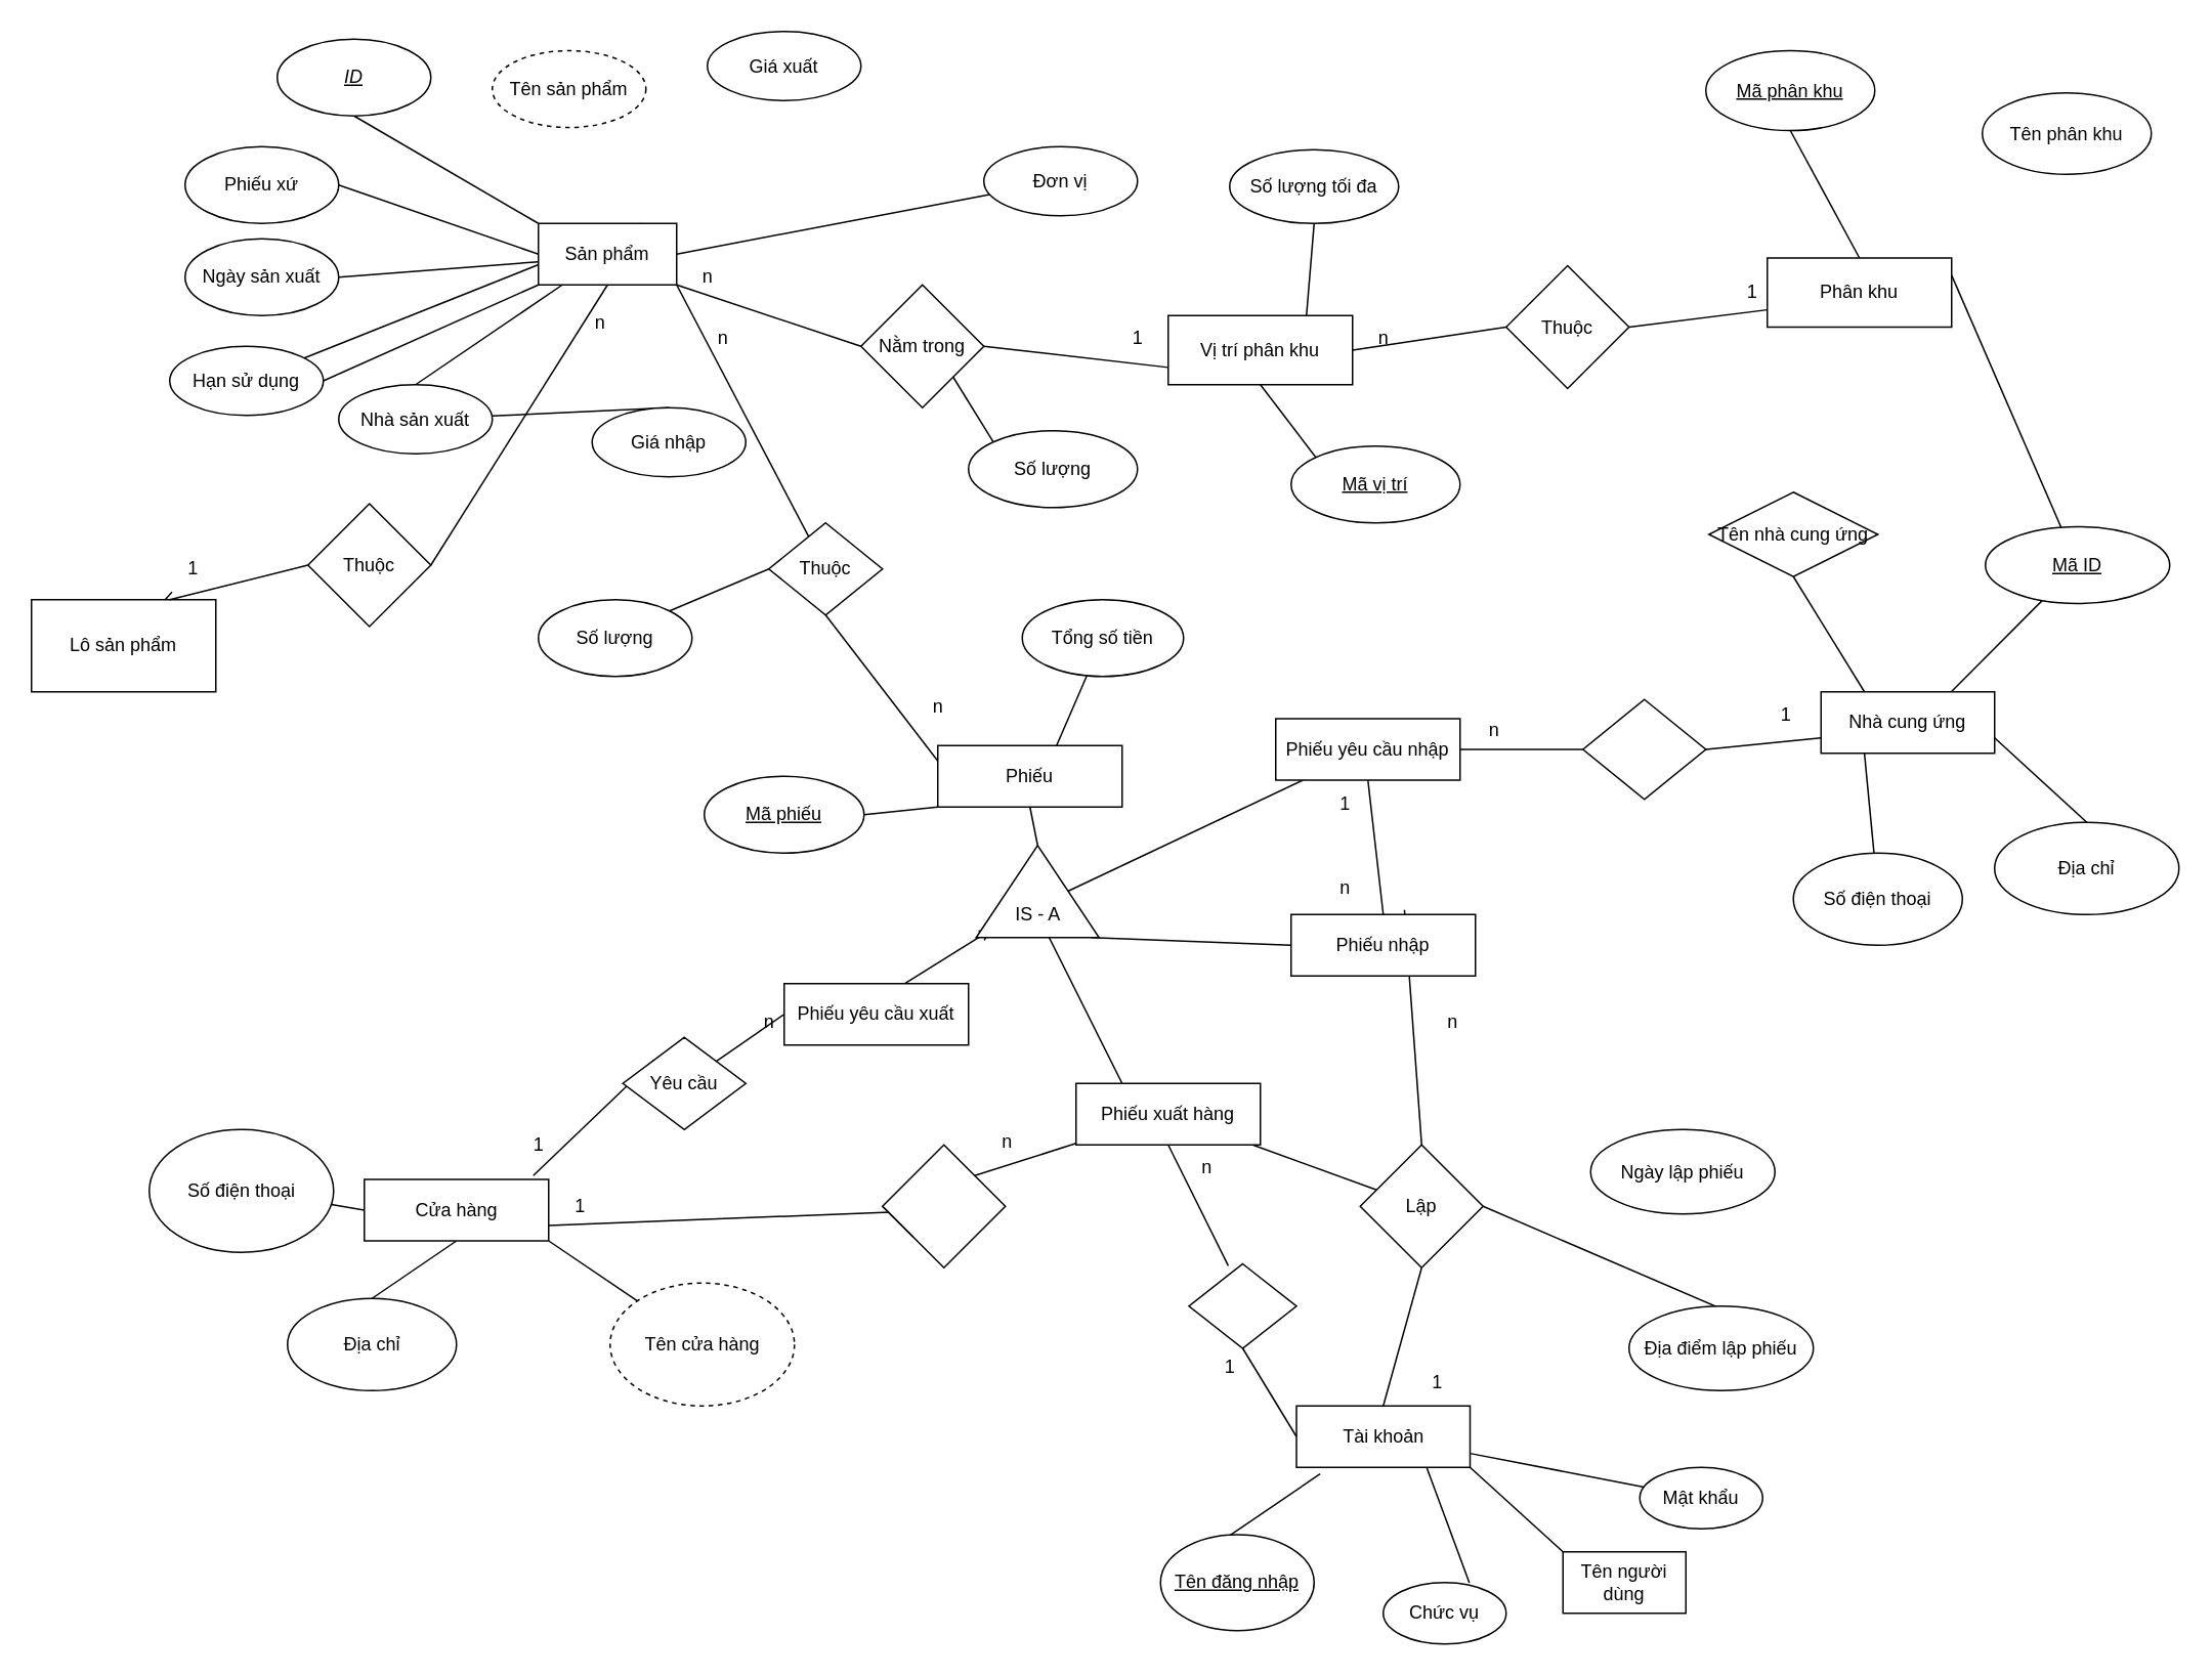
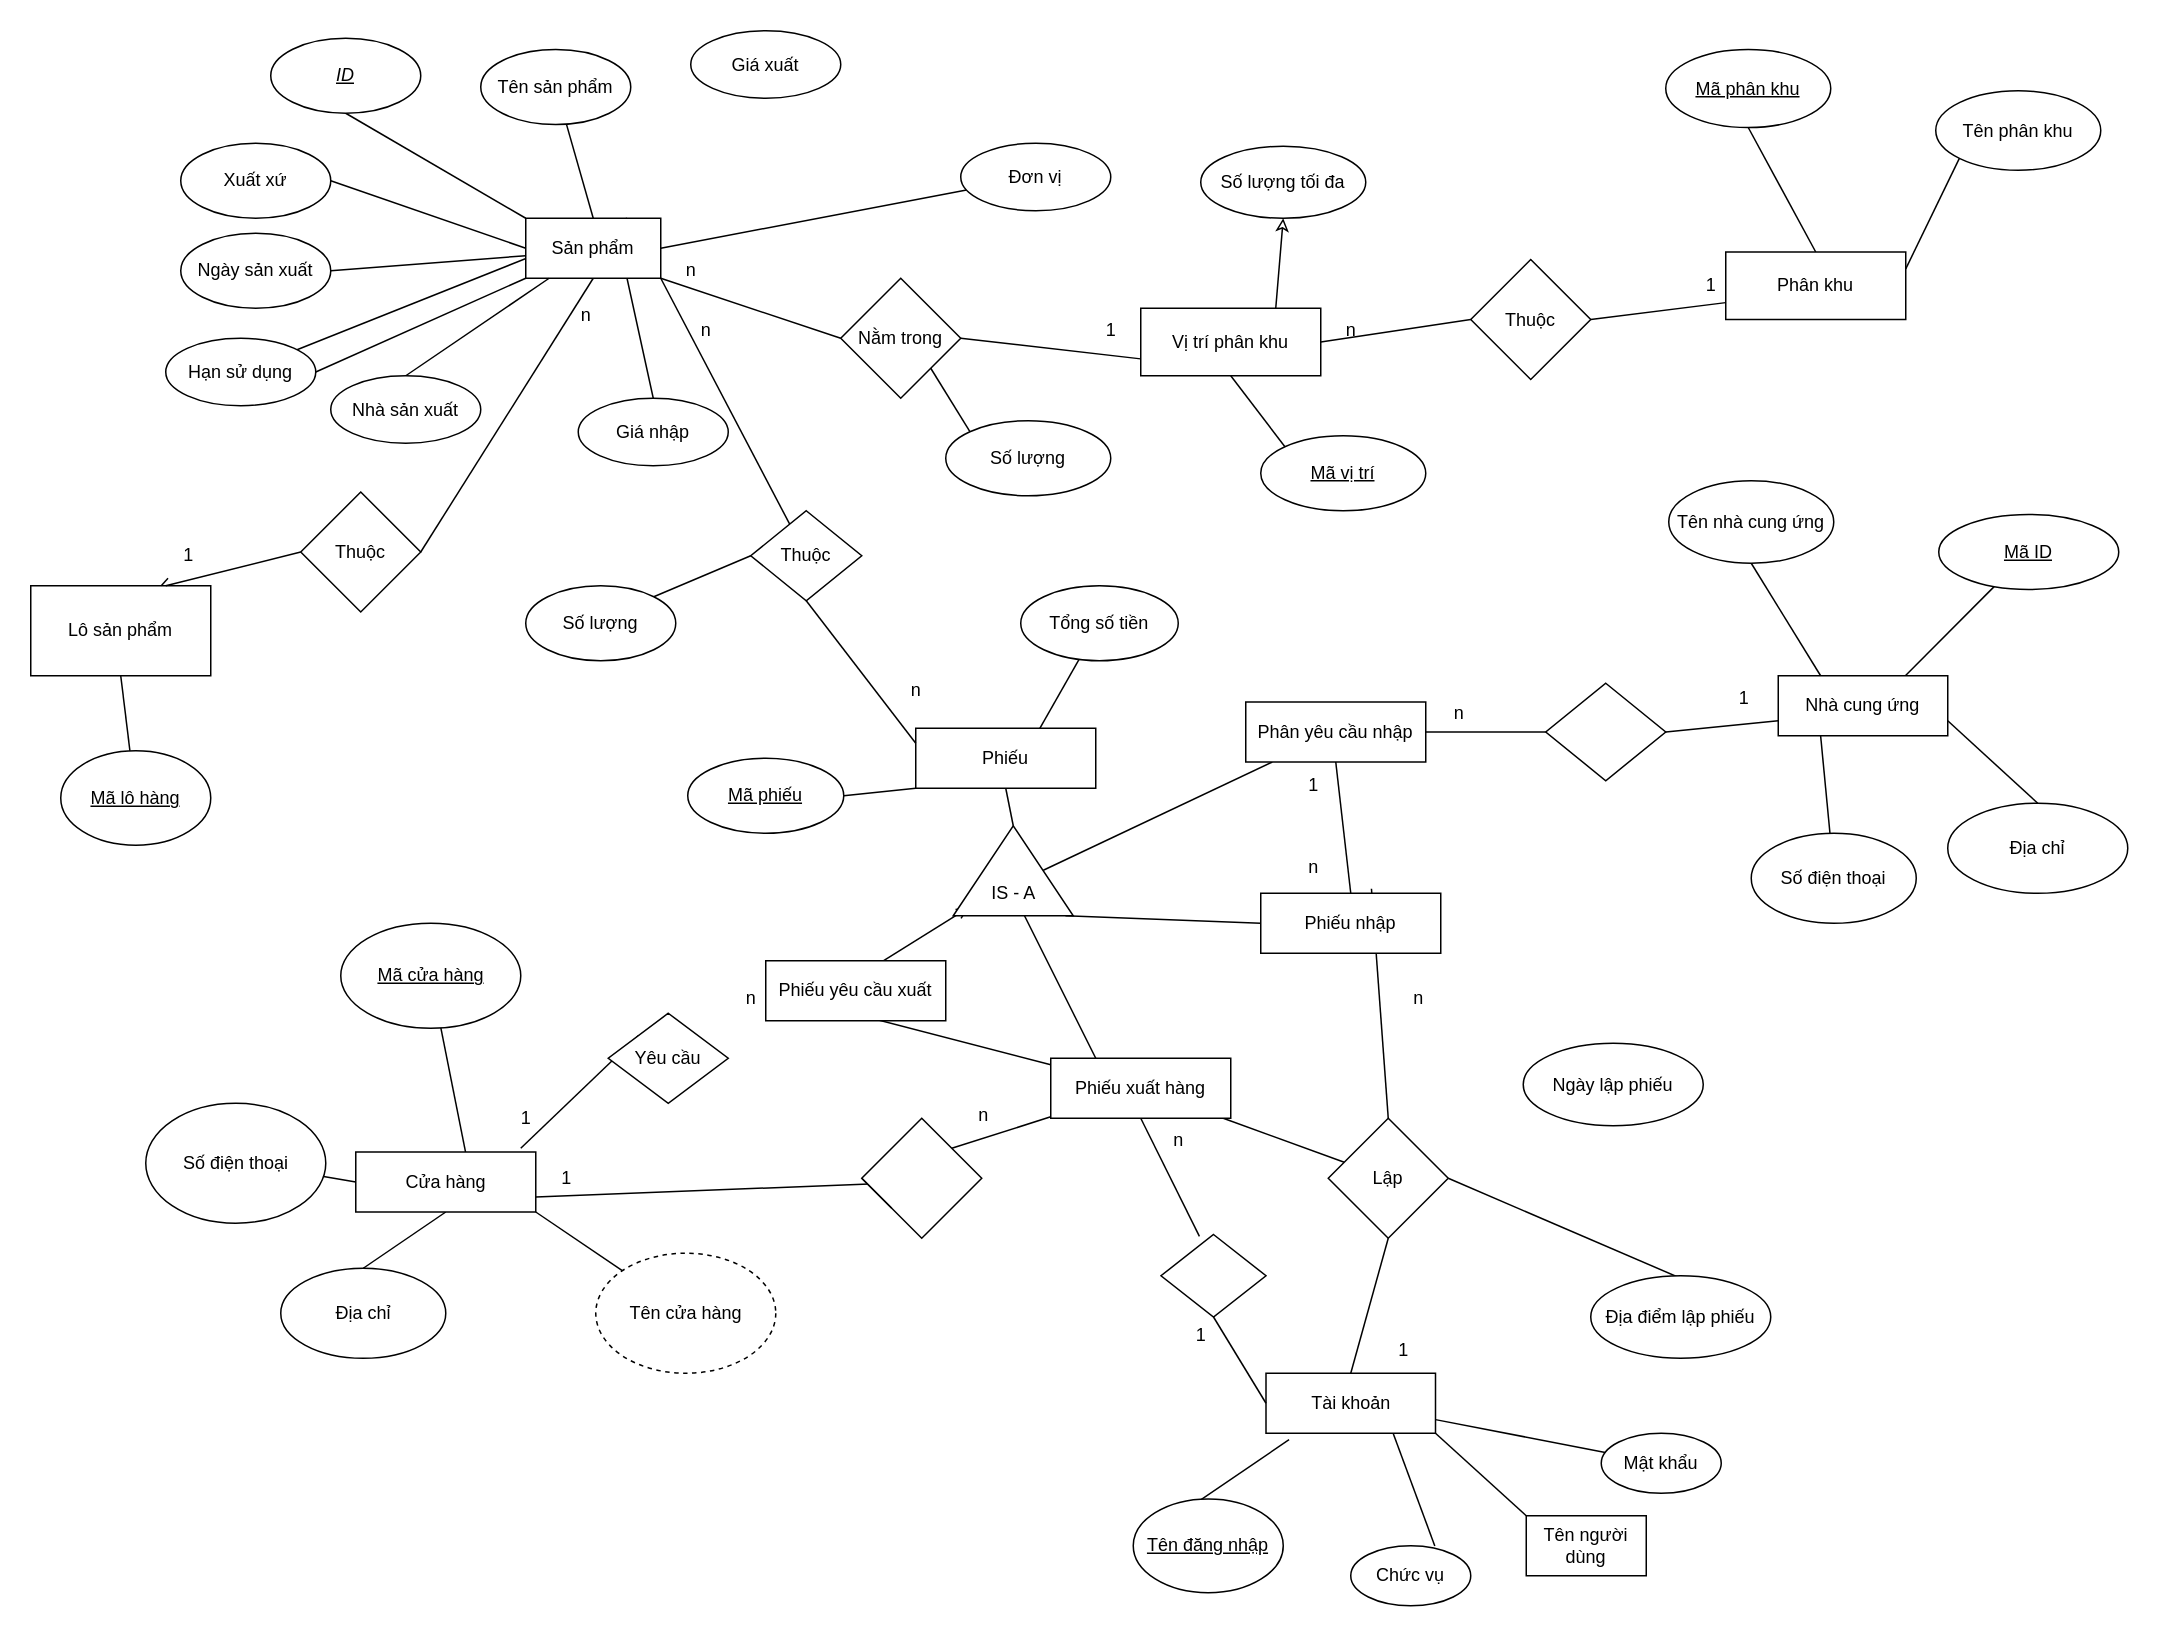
- <mxCell id="31" value="Tên sản phẩm" style="ellipse;whiteSpace=wrap;html=1;dashed=1;" parent="1" vertex="1"><mxGeometry x="320" y="32.5" width="100" height="50" as="geometry" /></mxCell>
+ <mxCell id="31" value="Tên sản phẩm" style="ellipse;whiteSpace=wrap;html=1;" parent="1" vertex="1"><mxGeometry x="320" y="32.5" width="100" height="50" as="geometry" /></mxCell>
+ <mxCell id="2" style="edgeStyle=none;rounded=0;orthogonalLoop=1;jettySize=auto;html=1;exitX=0.5;exitY=0;exitDx=0;exitDy=0;endArrow=none;endFill=0;" parent="1" source="8" target="31" edge="1"><mxGeometry relative="1" as="geometry" /></mxCell>
- <mxCell id="33" value="Phiếu xứ" style="ellipse;whiteSpace=wrap;html=1;" parent="1" vertex="1"><mxGeometry x="120" y="95" width="100" height="50" as="geometry" /></mxCell>
+ <mxCell id="33" value="Xuất xứ" style="ellipse;whiteSpace=wrap;html=1;" parent="1" vertex="1"><mxGeometry x="120" y="95" width="100" height="50" as="geometry" /></mxCell>
- <mxCell id="13" style="edgeStyle=none;rounded=0;orthogonalLoop=1;jettySize=auto;html=1;exitX=0.75;exitY=0;exitDx=0;exitDy=0;entryX=0.5;entryY=1;entryDx=0;entryDy=0;endArrow=none;endFill=0;" parent="1" source="15" target="55" edge="1"><mxGeometry relative="1" as="geometry" /></mxCell>
+ <mxCell id="13" style="edgeStyle=none;rounded=0;orthogonalLoop=1;jettySize=auto;html=1;exitX=0.75;exitY=0;exitDx=0;exitDy=0;entryX=0.5;entryY=1;entryDx=0;entryDy=0;endArrow=classic;endFill=0;" parent="1" source="15" target="55" edge="1"><mxGeometry relative="1" as="geometry" /></mxCell>
- <mxCell id="24" style="edgeStyle=none;rounded=0;orthogonalLoop=1;jettySize=auto;html=1;exitX=1;exitY=0.25;exitDx=0;exitDy=0;endArrow=none;endFill=0;" parent="1" source="25" target="75" edge="1"><mxGeometry relative="1" as="geometry" /></mxCell>
+ <mxCell id="24" style="edgeStyle=none;rounded=0;orthogonalLoop=1;jettySize=auto;html=1;exitX=1;exitY=0.25;exitDx=0;exitDy=0;entryX=0;entryY=1;entryDx=0;entryDy=0;endArrow=none;endFill=0;" parent="1" source="25" target="59" edge="1"><mxGeometry relative="1" as="geometry" /></mxCell>
- <mxCell id="40" style="edgeStyle=none;rounded=0;orthogonalLoop=1;jettySize=auto;html=1;endArrow=none;endFill=0;exitX=0.5;exitY=0;exitDx=0;exitDy=0;" parent="1" source="41" target="39" edge="1"><mxGeometry relative="1" as="geometry"><mxPoint x="418" y="255" as="sourcePoint" /><mxPoint x="407.727" y="195" as="targetPoint" /></mxGeometry></mxCell>
+ <mxCell id="40" style="edgeStyle=none;rounded=0;orthogonalLoop=1;jettySize=auto;html=1;endArrow=none;endFill=0;entryX=0.75;entryY=1;entryDx=0;entryDy=0;exitX=0.5;exitY=0;exitDx=0;exitDy=0;" parent="1" source="41" target="8" edge="1"><mxGeometry relative="1" as="geometry"><mxPoint x="418" y="255" as="sourcePoint" /><mxPoint x="407.727" y="195" as="targetPoint" /></mxGeometry></mxCell>
- <mxCell id="74" value="Tên nhà cung ứng" style="rhombus;whiteSpace=wrap;html=1;" parent="1" vertex="1"><mxGeometry x="1112" y="320" width="110" height="55" as="geometry" /></mxCell>
+ <mxCell id="74" value="Tên nhà cung ứng" style="ellipse;whiteSpace=wrap;html=1;" parent="1" vertex="1"><mxGeometry x="1112" y="320" width="110" height="55" as="geometry" /></mxCell>
- <mxCell id="73" value="Tổng số tiền" style="ellipse;whiteSpace=wrap;html=1;" parent="1" vertex="1"><mxGeometry x="665" y="390" width="105" height="50" as="geometry" /></mxCell>
+ <mxCell id="73" value="Tổng số tiền" style="ellipse;whiteSpace=wrap;html=1;" parent="1" vertex="1"><mxGeometry x="680" y="390" width="105" height="50" as="geometry" /></mxCell>
+ <mxCell id="125" style="rounded=0;orthogonalLoop=1;jettySize=auto;html=1;exitX=0.5;exitY=1;exitDx=0;exitDy=0;endArrow=none;endFill=0;" parent="1" source="126" target="127" edge="1"><mxGeometry relative="1" as="geometry" /></mxCell>
- <mxCell id="134" value="Phiếu yêu cầu nhập" style="rounded=0;whiteSpace=wrap;html=1;" vertex="1" parent="1"><mxGeometry x="830" y="467.5" width="120" height="40" as="geometry" /></mxCell>
+ <mxCell id="134" value="Phân yêu cầu nhập" style="rounded=0;whiteSpace=wrap;html=1;" vertex="1" parent="1"><mxGeometry x="830" y="467.5" width="120" height="40" as="geometry" /></mxCell>
+ <mxCell id="127" value="&lt;u&gt;Mã lô hàng&lt;/u&gt;" style="ellipse;whiteSpace=wrap;html=1;" parent="1" vertex="1"><mxGeometry x="40" y="500" width="100" height="63" as="geometry" /></mxCell>
+ <mxCell id="78" value="&lt;u&gt;Mã cửa hàng&lt;/u&gt;" style="ellipse;whiteSpace=wrap;html=1;" parent="1" vertex="1"><mxGeometry x="226.68" y="615" width="120" height="70" as="geometry" /></mxCell>
- <mxCell id="87" style="edgeStyle=none;rounded=0;orthogonalLoop=1;jettySize=auto;html=1;exitX=0;exitY=0.5;exitDx=0;exitDy=0;endArrow=none;endFill=0;" parent="1" source="88" target="95" edge="1"><mxGeometry relative="1" as="geometry" /></mxCell>
+ <mxCell id="87" style="edgeStyle=none;rounded=0;orthogonalLoop=1;jettySize=auto;html=1;exitX=0;exitY=0.5;exitDx=0;exitDy=0;endArrow=none;endFill=0;" parent="1" source="88" target="91" edge="1"><mxGeometry relative="1" as="geometry" /></mxCell>
+ <mxCell id="16" style="edgeStyle=none;rounded=0;orthogonalLoop=1;jettySize=auto;html=1;exitX=0.613;exitY=0.047;exitDx=0;exitDy=0;endArrow=none;endFill=0;exitPerimeter=0;" parent="1" source="22" target="78" edge="1"><mxGeometry relative="1" as="geometry"><mxPoint x="319.28" y="703.57" as="targetPoint" /></mxGeometry></mxCell>
- <mxCell id="69" value="Ngày lập phiếu" style="ellipse;whiteSpace=wrap;html=1;" parent="1" vertex="1"><mxGeometry x="1035" y="735" width="120" height="55" as="geometry" /></mxCell>
+ <mxCell id="69" value="Ngày lập phiếu" style="ellipse;whiteSpace=wrap;html=1;" parent="1" vertex="1"><mxGeometry x="1015" y="695" width="120" height="55" as="geometry" /></mxCell>
